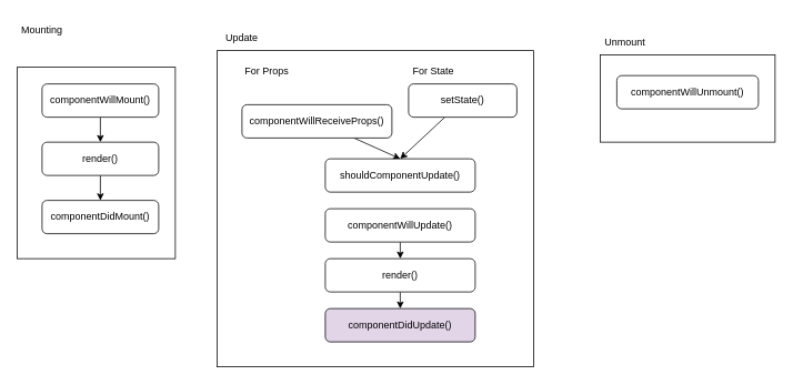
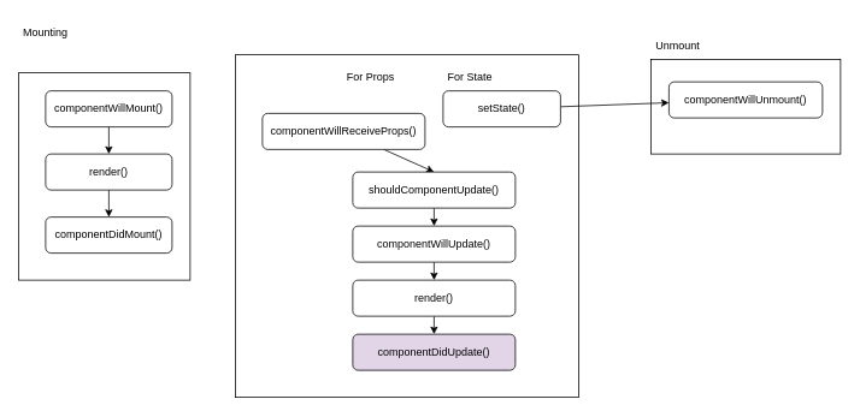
- <mxCell id="24" value="Update" style="text;html=1;strokeColor=none;fillColor=none;align=center;verticalAlign=middle;whiteSpace=wrap;rounded=0;" vertex="1" parent="1"><mxGeometry x="260" y="30" width="60" height="30" as="geometry" /></mxCell>
- <mxCell id="23" value="For Props" style="text;html=1;strokeColor=none;fillColor=none;align=center;verticalAlign=middle;whiteSpace=wrap;rounded=0;" vertex="1" parent="1"><mxGeometry x="290" y="70" width="60" height="30" as="geometry" /></mxCell>
+ <mxCell id="23" value="For Props" style="text;html=1;strokeColor=none;fillColor=none;align=center;verticalAlign=middle;whiteSpace=wrap;rounded=0;" vertex="1" parent="1"><mxGeometry x="380" y="70" width="60" height="30" as="geometry" /></mxCell>
- <mxCell id="13" style="edgeStyle=none;html=1;entryX=0.5;entryY=0;entryDx=0;entryDy=0;" edge="1" parent="1" source="14" target="16"><mxGeometry relative="1" as="geometry" /></mxCell>
+ <mxCell id="13" style="edgeStyle=none;html=1;" edge="1" parent="1" source="14" target="25"><mxGeometry relative="1" as="geometry" /></mxCell>
+ <mxCell id="15" style="edgeStyle=none;html=1;" edge="1" parent="1" source="16" target="18"><mxGeometry relative="1" as="geometry" /></mxCell>
